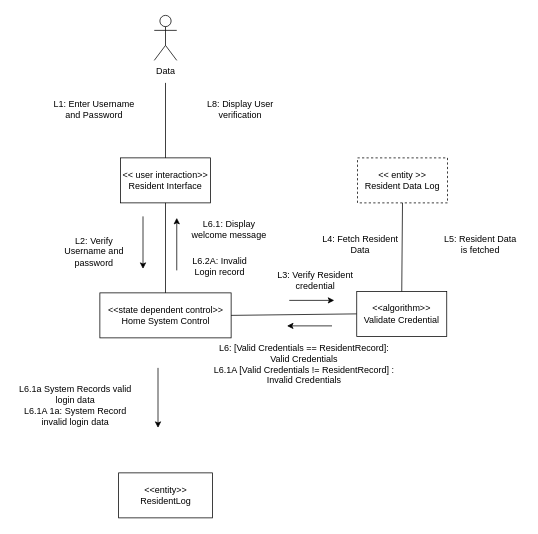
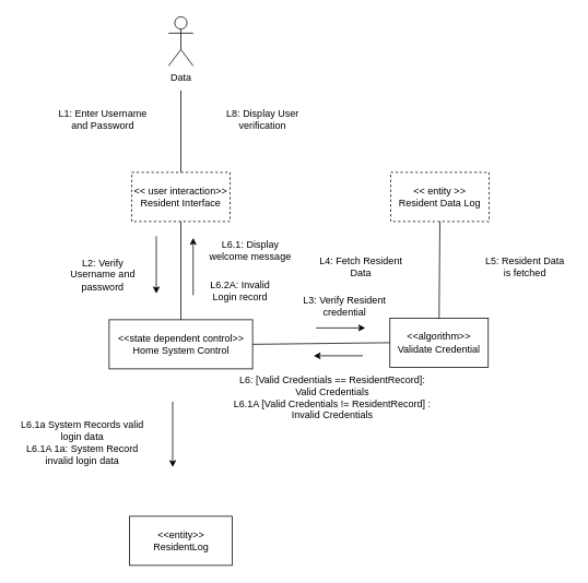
- <mxCell id="2" value="&amp;lt;&amp;lt; user interaction&amp;gt;&amp;gt;&lt;br&gt;Resident Interface" style="rounded=0;whiteSpace=wrap;html=1;" vertex="1" parent="1"><mxGeometry x="160" y="210" width="120" height="60" as="geometry" /></mxCell>
+ <mxCell id="2" value="&amp;lt;&amp;lt; user interaction&amp;gt;&amp;gt;&lt;br&gt;Resident Interface" style="rounded=0;whiteSpace=wrap;html=1;dashed=1;" vertex="1" parent="1"><mxGeometry x="160" y="210" width="120" height="60" as="geometry" /></mxCell>
- <mxCell id="13" value="L4: Fetch Resident Data" style="text;html=1;strokeColor=none;fillColor=none;align=center;verticalAlign=middle;whiteSpace=wrap;rounded=0;" vertex="1" parent="1"><mxGeometry x="425" y="310" width="110" height="30" as="geometry" /></mxCell>
+ <mxCell id="13" value="L4: Fetch Resident Data" style="text;html=1;strokeColor=none;fillColor=none;align=center;verticalAlign=middle;whiteSpace=wrap;rounded=0;" vertex="1" parent="1"><mxGeometry x="385" y="310" width="110" height="30" as="geometry" /></mxCell>
